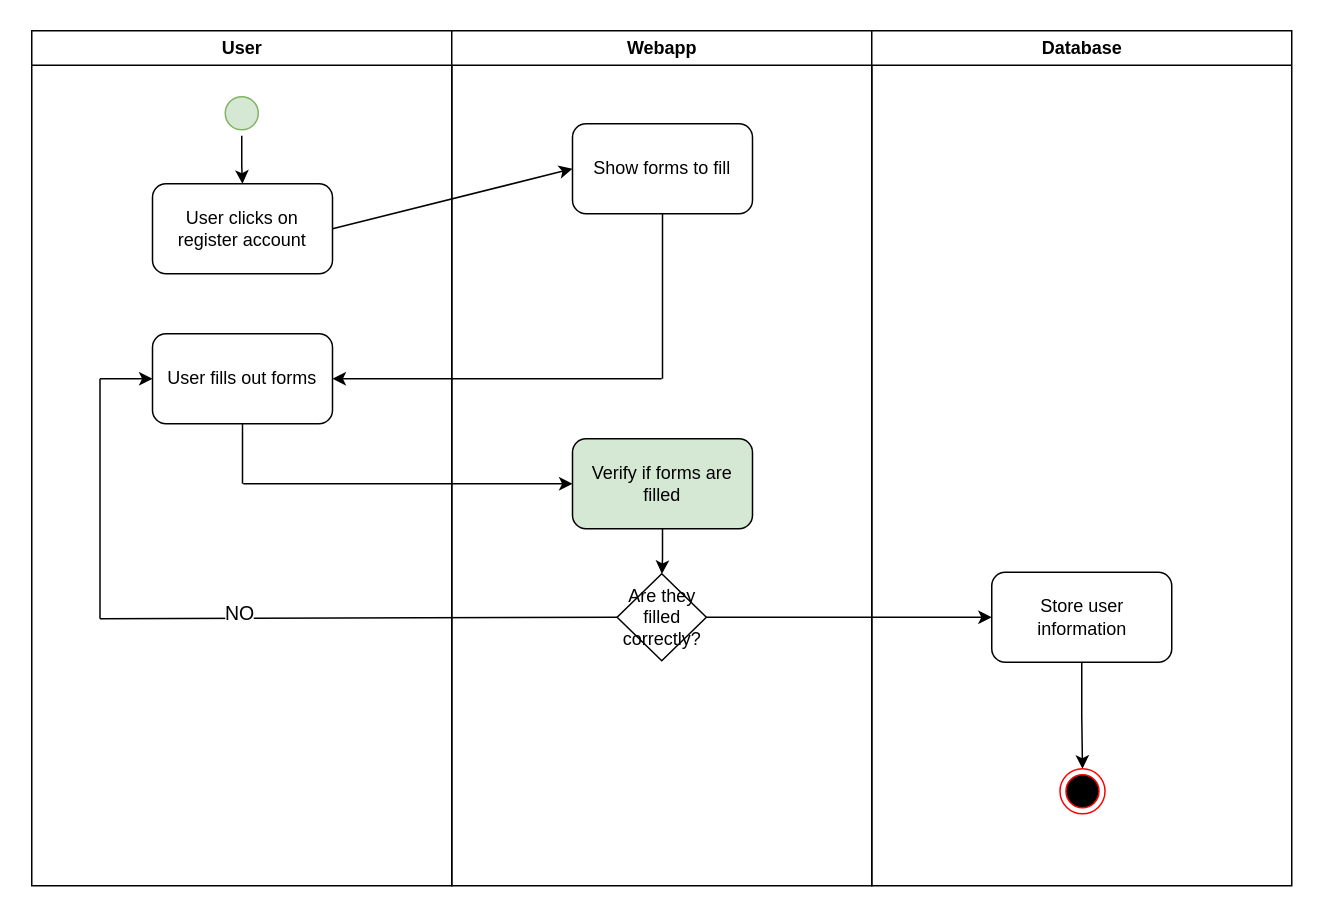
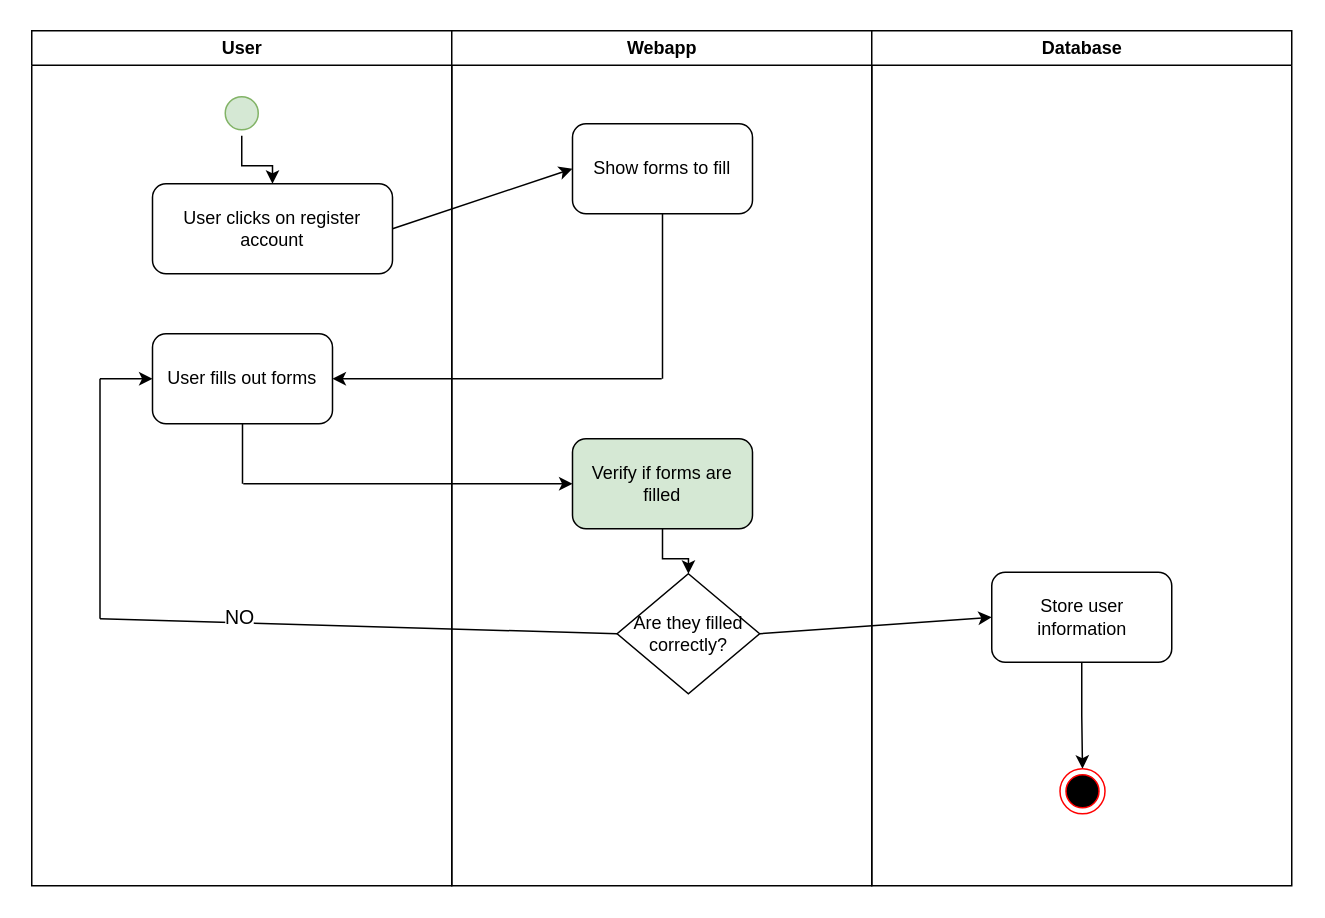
- <mxCell id="5" value="User clicks on register account" style="rounded=1;whiteSpace=wrap;html=1;" vertex="1" parent="2"><mxGeometry x="80.5" y="102" width="120" height="60" as="geometry" /></mxCell>
+ <mxCell id="5" value="User clicks on register account" style="rounded=1;whiteSpace=wrap;html=1;" vertex="1" parent="2"><mxGeometry x="80.5" y="102" width="160" height="60" as="geometry" /></mxCell>
- <mxCell id="17" value="Are they filled correctly?" style="rhombus;whiteSpace=wrap;html=1;" vertex="1" parent="11"><mxGeometry x="110.25" y="362" width="59.5" height="58" as="geometry" /></mxCell>
+ <mxCell id="17" value="Are they filled correctly?" style="rhombus;whiteSpace=wrap;html=1;" vertex="1" parent="11"><mxGeometry x="110.25" y="362" width="95" height="80" as="geometry" /></mxCell>
